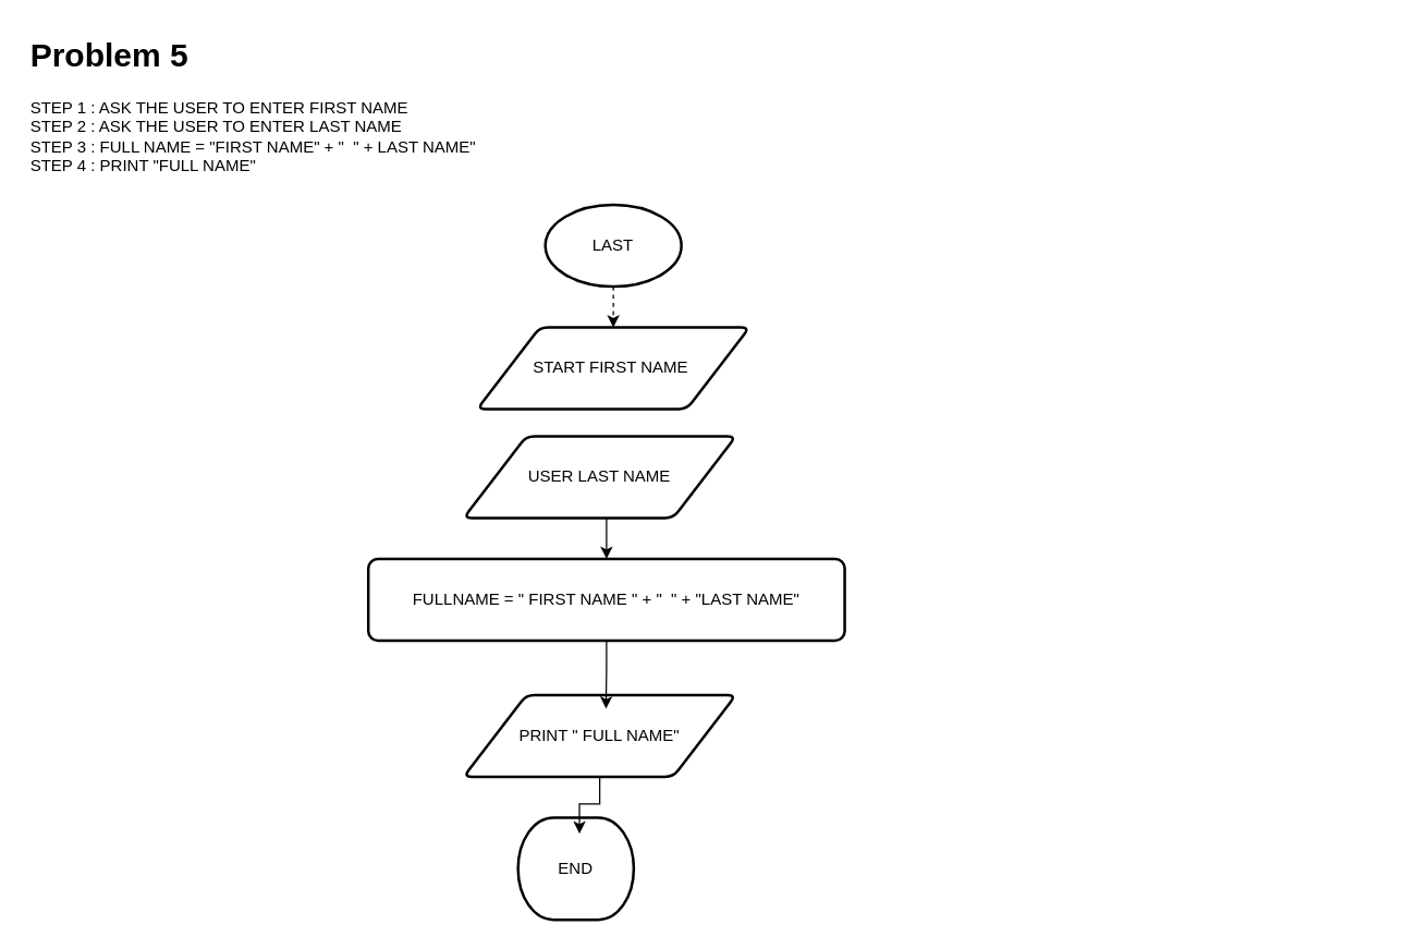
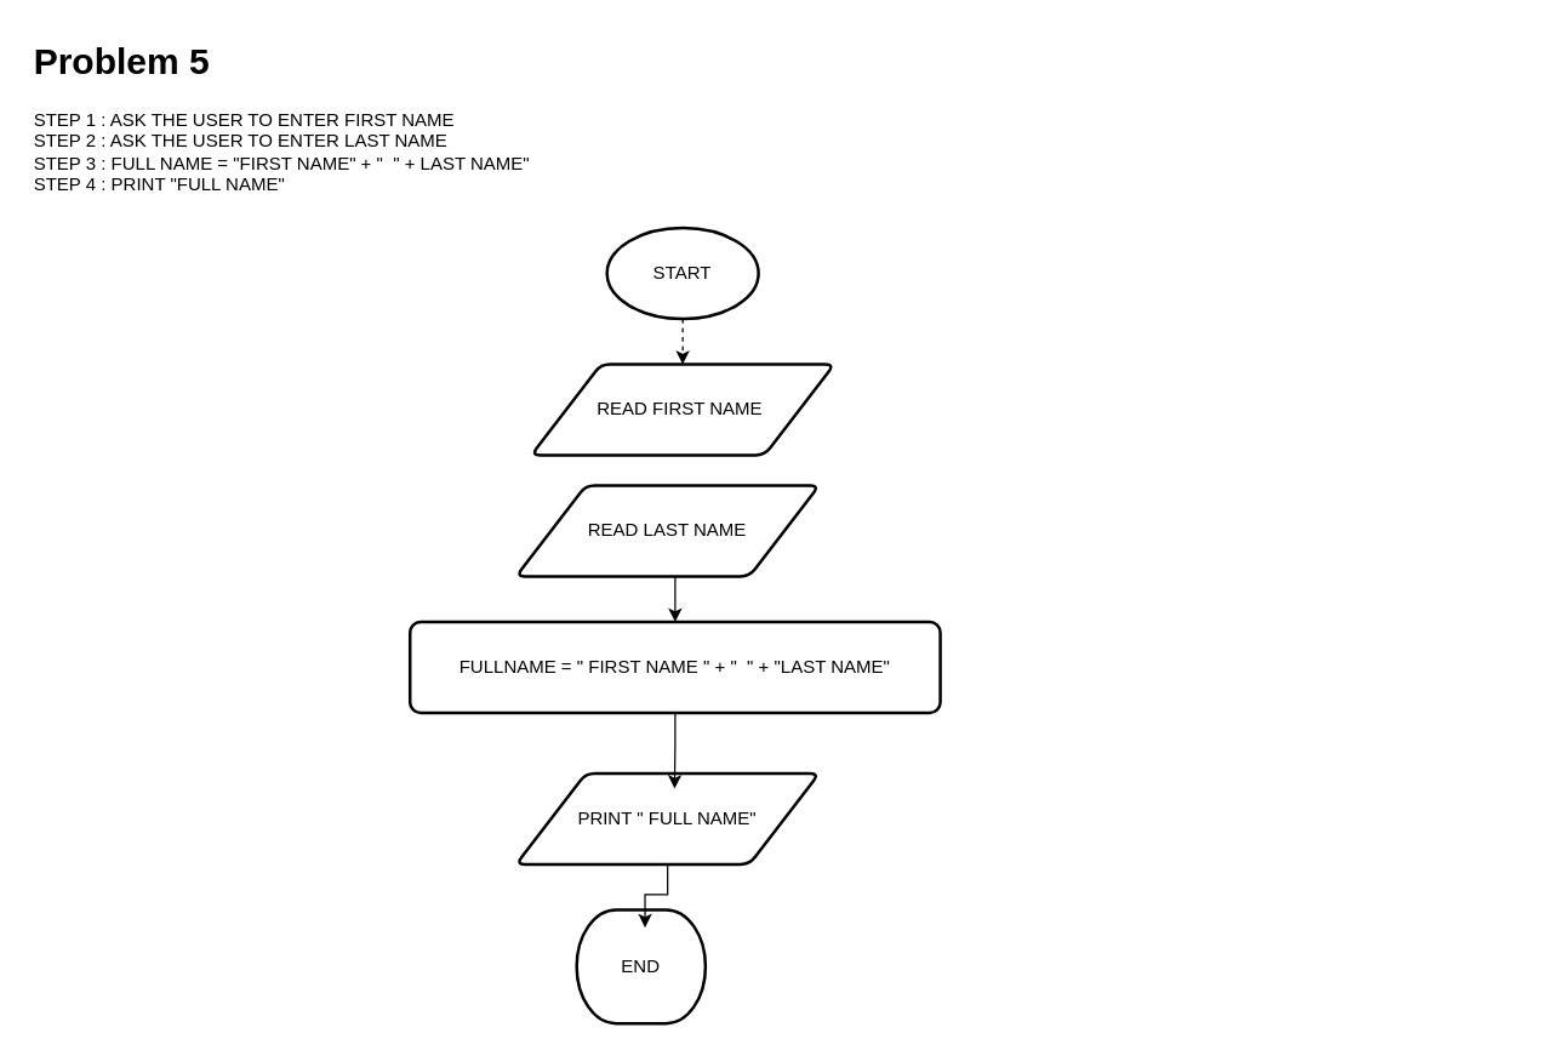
- <mxCell id="4" value="LAST" style="strokeWidth=2;html=1;shape=mxgraph.flowchart.start_1;whiteSpace=wrap;" vertex="1" parent="1"><mxGeometry x="400" y="150" width="100" height="60" as="geometry" /></mxCell>
+ <mxCell id="4" value="START" style="strokeWidth=2;html=1;shape=mxgraph.flowchart.start_1;whiteSpace=wrap;" vertex="1" parent="1"><mxGeometry x="400" y="150" width="100" height="60" as="geometry" /></mxCell>
- <mxCell id="5" value="START FIRST NAME&amp;nbsp;" style="shape=parallelogram;html=1;strokeWidth=2;perimeter=parallelogramPerimeter;whiteSpace=wrap;rounded=1;arcSize=12;size=0.23;" vertex="1" parent="1"><mxGeometry x="350" y="240" width="200" height="60" as="geometry" /></mxCell>
+ <mxCell id="5" value="READ FIRST NAME&amp;nbsp;" style="shape=parallelogram;html=1;strokeWidth=2;perimeter=parallelogramPerimeter;whiteSpace=wrap;rounded=1;arcSize=12;size=0.23;" vertex="1" parent="1"><mxGeometry x="350" y="240" width="200" height="60" as="geometry" /></mxCell>
- <mxCell id="7" value="USER LAST NAME" style="shape=parallelogram;html=1;strokeWidth=2;perimeter=parallelogramPerimeter;whiteSpace=wrap;rounded=1;arcSize=12;size=0.23;" vertex="1" parent="1"><mxGeometry x="340" y="320" width="200" height="60" as="geometry" /></mxCell>
+ <mxCell id="7" value="READ LAST NAME" style="shape=parallelogram;html=1;strokeWidth=2;perimeter=parallelogramPerimeter;whiteSpace=wrap;rounded=1;arcSize=12;size=0.23;" vertex="1" parent="1"><mxGeometry x="340" y="320" width="200" height="60" as="geometry" /></mxCell>
